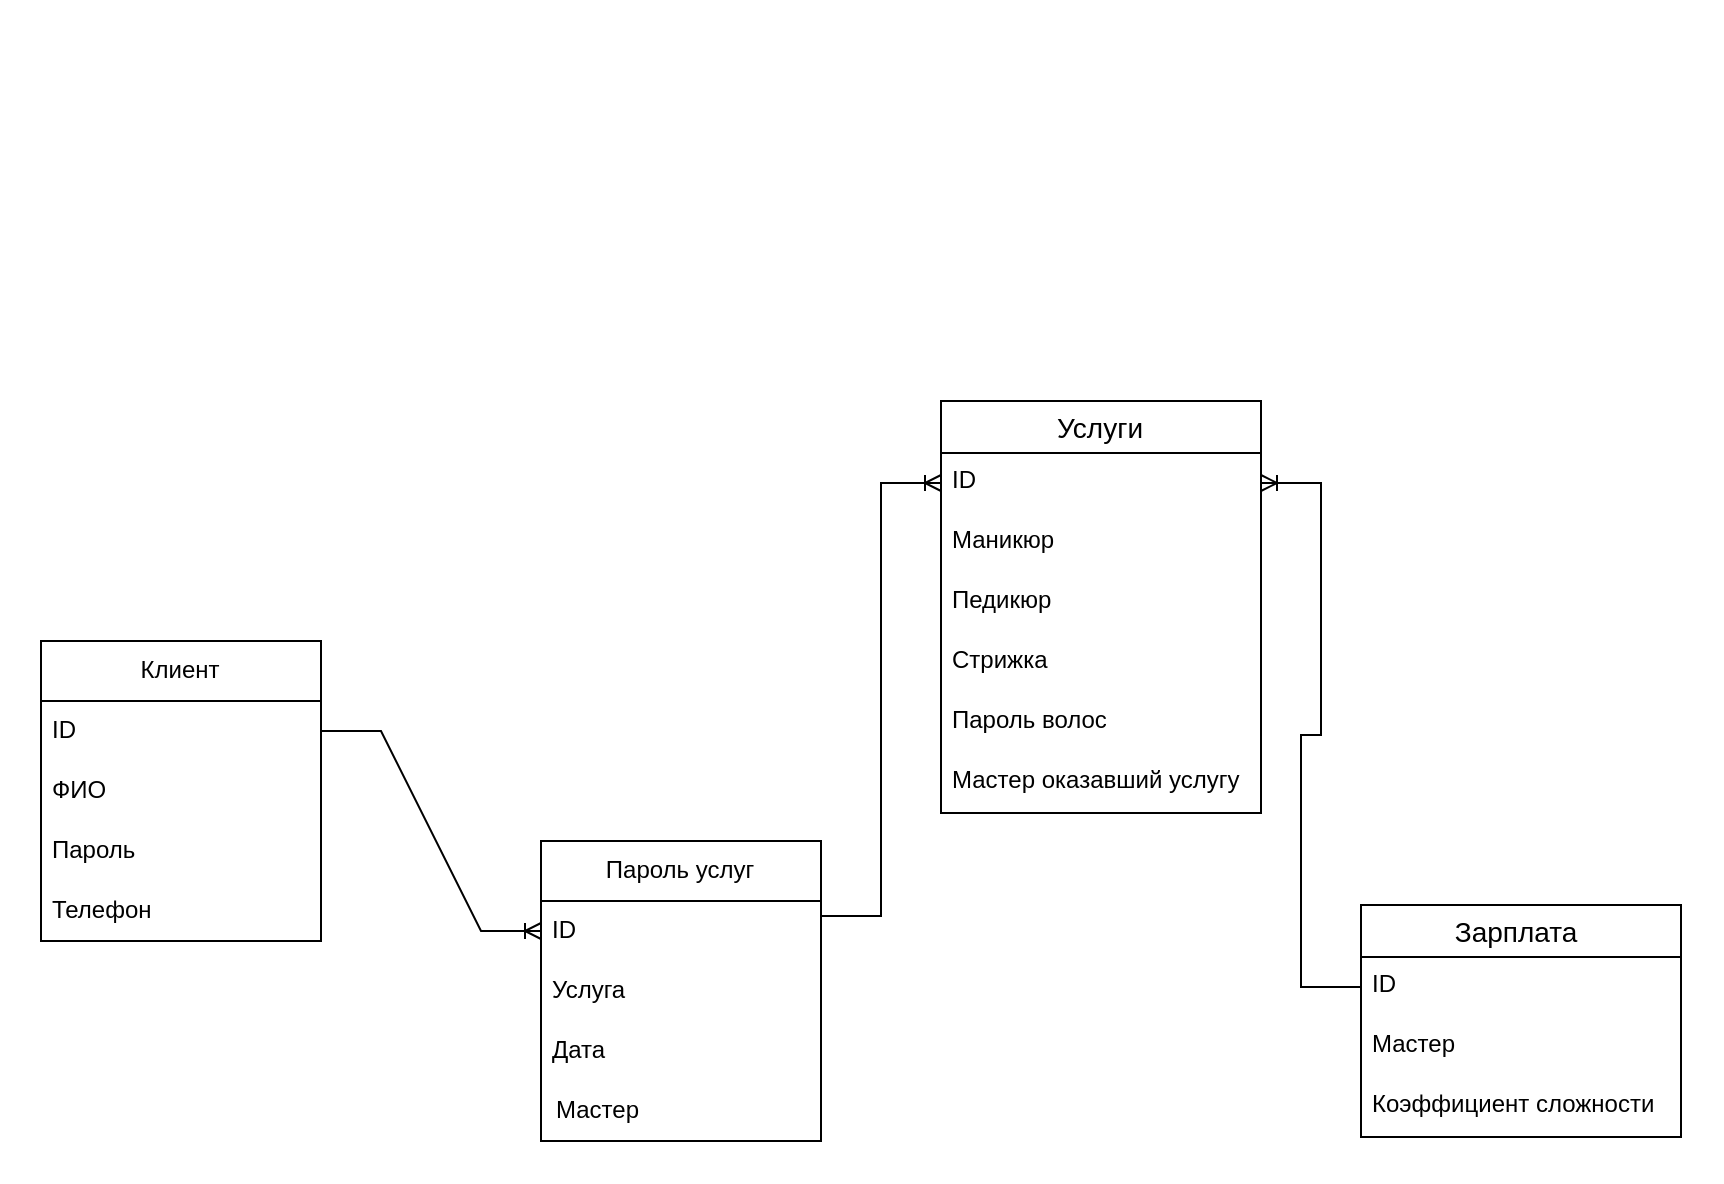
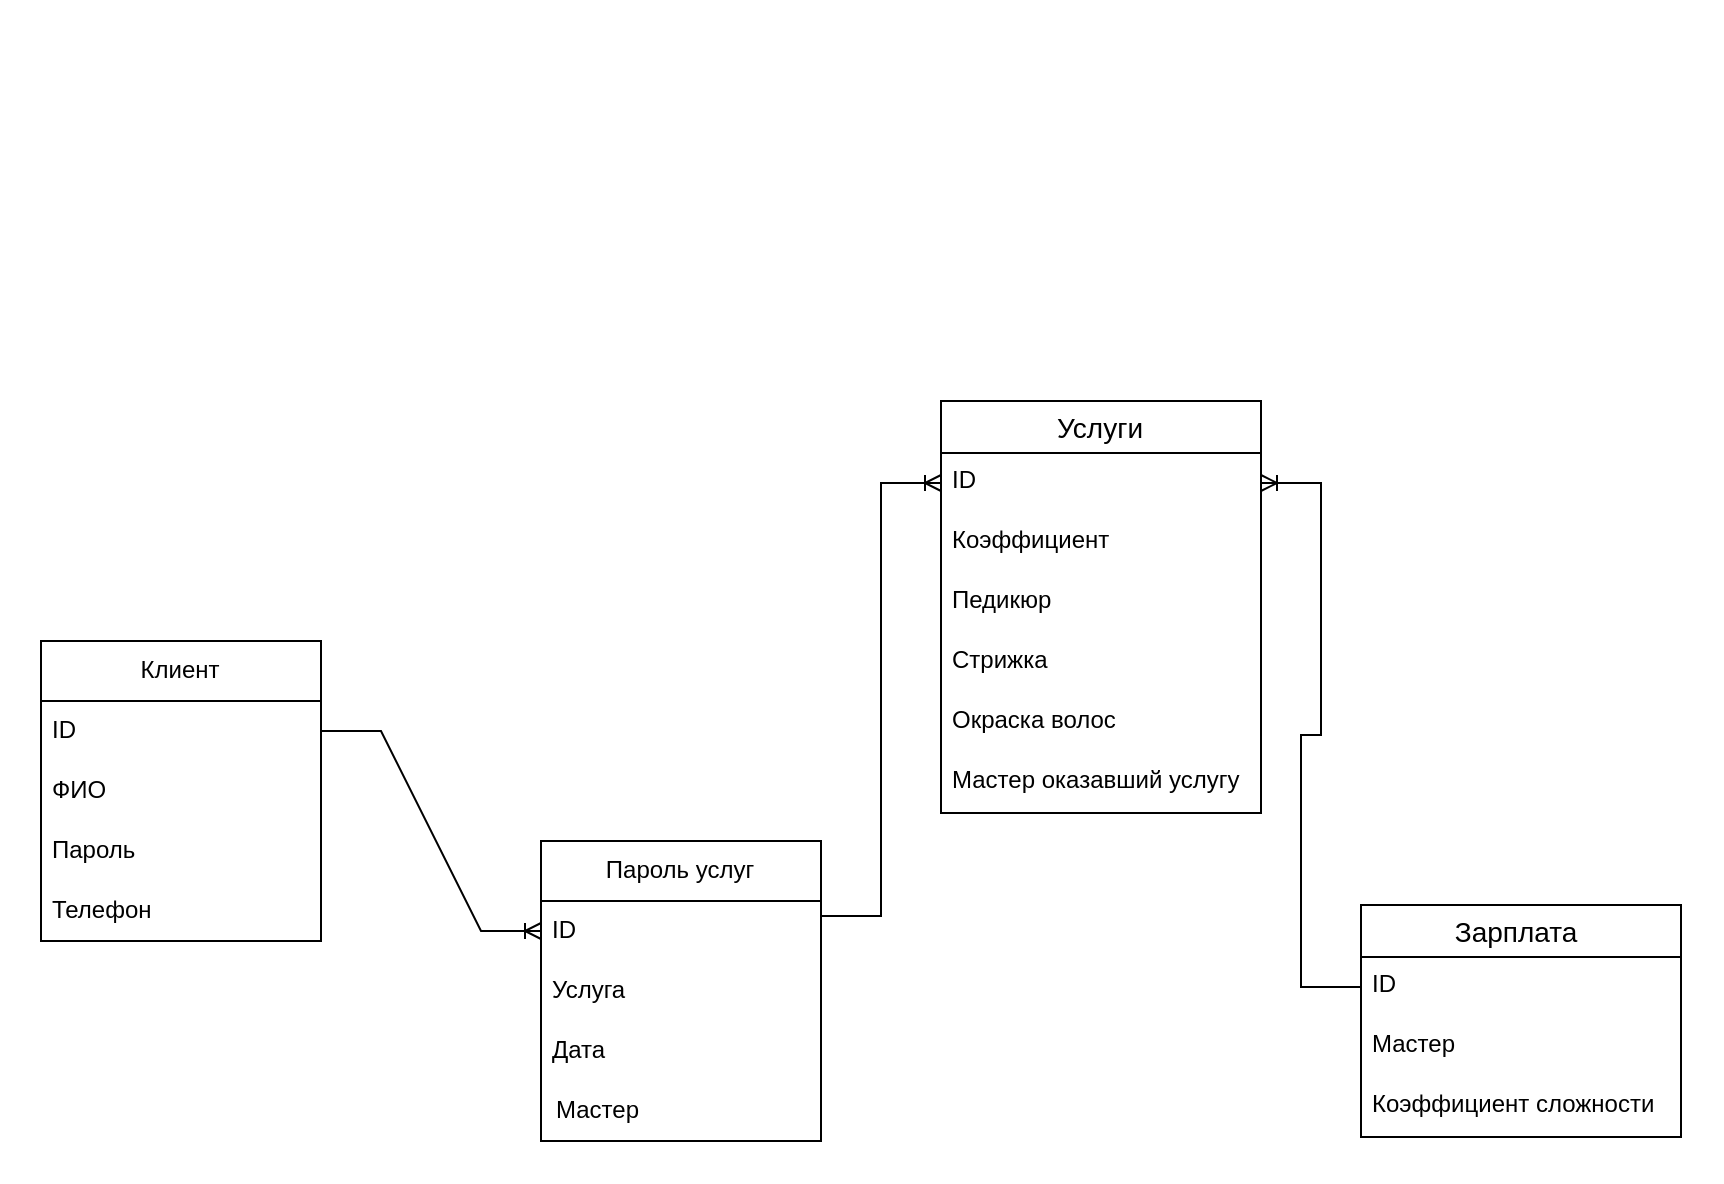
- <mxCell id="15" value="&lt;font style=&quot;vertical-align: inherit;&quot;&gt;&lt;font style=&quot;vertical-align: inherit;&quot;&gt;Маникюр&lt;/font&gt;&lt;/font&gt;" style="text;strokeColor=none;fillColor=none;spacingLeft=4;spacingRight=4;overflow=hidden;rotatable=0;points=[[0,0.5],[1,0.5]];portConstraint=eastwest;fontSize=12;whiteSpace=wrap;html=1;" vertex="1" parent="13"><mxGeometry y="56" width="160" height="30" as="geometry" /></mxCell>
+ <mxCell id="15" value="&lt;font style=&quot;vertical-align: inherit;&quot;&gt;&lt;font style=&quot;vertical-align: inherit;&quot;&gt;Коэффициент&lt;/font&gt;&lt;/font&gt;" style="text;strokeColor=none;fillColor=none;spacingLeft=4;spacingRight=4;overflow=hidden;rotatable=0;points=[[0,0.5],[1,0.5]];portConstraint=eastwest;fontSize=12;whiteSpace=wrap;html=1;" vertex="1" parent="13"><mxGeometry y="56" width="160" height="30" as="geometry" /></mxCell>
- <mxCell id="18" value="&lt;font style=&quot;vertical-align: inherit;&quot;&gt;&lt;font style=&quot;vertical-align: inherit;&quot;&gt;Пароль волос&lt;/font&gt;&lt;/font&gt;" style="text;strokeColor=none;fillColor=none;spacingLeft=4;spacingRight=4;overflow=hidden;rotatable=0;points=[[0,0.5],[1,0.5]];portConstraint=eastwest;fontSize=12;whiteSpace=wrap;html=1;" vertex="1" parent="13"><mxGeometry y="146" width="160" height="30" as="geometry" /></mxCell>
+ <mxCell id="18" value="&lt;font style=&quot;vertical-align: inherit;&quot;&gt;&lt;font style=&quot;vertical-align: inherit;&quot;&gt;Окраска волос&lt;/font&gt;&lt;/font&gt;" style="text;strokeColor=none;fillColor=none;spacingLeft=4;spacingRight=4;overflow=hidden;rotatable=0;points=[[0,0.5],[1,0.5]];portConstraint=eastwest;fontSize=12;whiteSpace=wrap;html=1;" vertex="1" parent="13"><mxGeometry y="146" width="160" height="30" as="geometry" /></mxCell>
